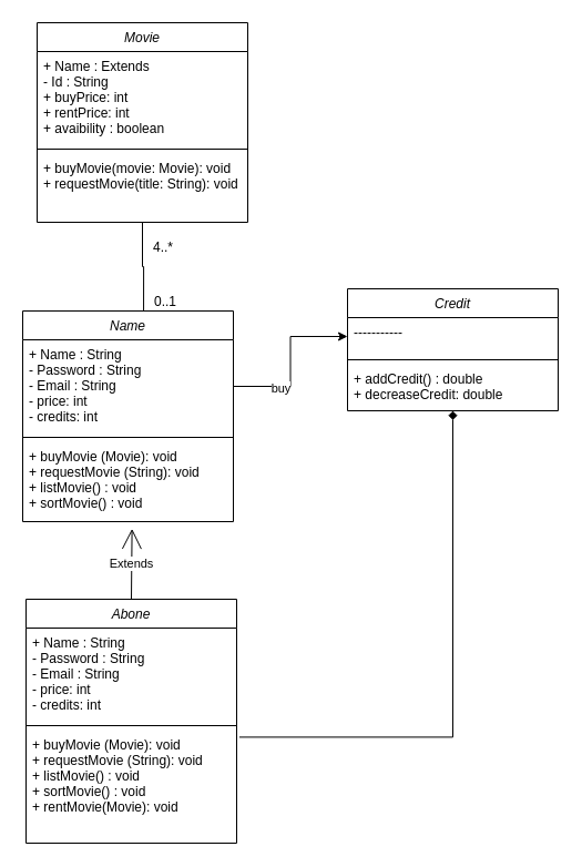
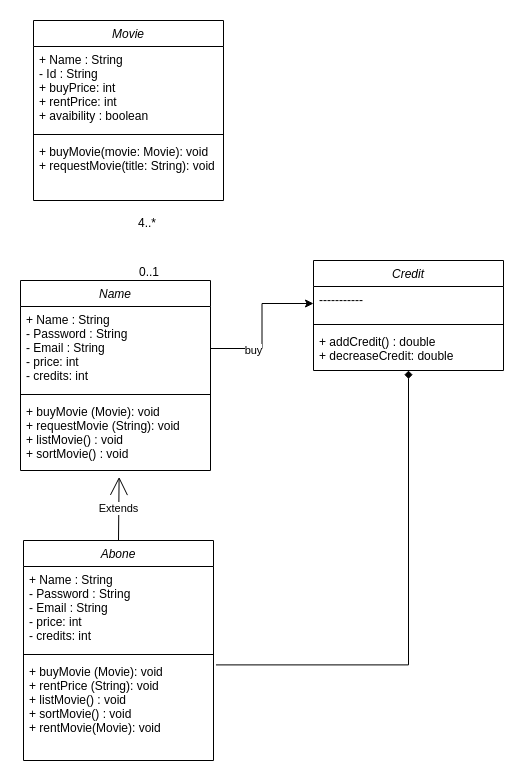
- <mxCell id="12" value="+ Name : Extends&#10;- Id : String&#10;+ buyPrice: int &#10;+ rentPrice: int&#10;+ avaibility : boolean" style="text;align=left;verticalAlign=top;spacingLeft=4;spacingRight=4;overflow=hidden;rotatable=0;points=[[0,0.5],[1,0.5]];portConstraint=eastwest;" vertex="1" parent="11"><mxGeometry y="26" width="190" height="84" as="geometry" /></mxCell>
+ <mxCell id="12" value="+ Name : String&#10;- Id : String&#10;+ buyPrice: int &#10;+ rentPrice: int&#10;+ avaibility : boolean" style="text;align=left;verticalAlign=top;spacingLeft=4;spacingRight=4;overflow=hidden;rotatable=0;points=[[0,0.5],[1,0.5]];portConstraint=eastwest;" vertex="1" parent="11"><mxGeometry y="26" width="190" height="84" as="geometry" /></mxCell>
- <mxCell id="21" value="" style="endArrow=none;html=1;edgeStyle=orthogonalEdgeStyle;rounded=0;exitX=0.5;exitY=1;exitDx=0;exitDy=0;entryX=0.574;entryY=-0.002;entryDx=0;entryDy=0;entryPerimeter=0;" edge="1" parent="1" source="11" target="2"><mxGeometry relative="1" as="geometry"><mxPoint x="53" y="290" as="sourcePoint" /><mxPoint x="213" y="290" as="targetPoint" /></mxGeometry></mxCell>
- <mxCell id="10" value="+ buyMovie (Movie): void&#10;+ requestMovie (String): void&#10;+ listMovie() : void&#10;+ sortMovie() : void&#10;+ rentMovie(Movie): void " style="text;align=left;verticalAlign=top;spacingLeft=4;spacingRight=4;overflow=hidden;rotatable=0;points=[[0,0.5],[1,0.5]];portConstraint=eastwest;" vertex="1" parent="7"><mxGeometry y="118" width="190" height="82" as="geometry" /></mxCell>
+ <mxCell id="10" value="+ buyMovie (Movie): void&#10;+ rentPrice (String): void&#10;+ listMovie() : void&#10;+ sortMovie() : void&#10;+ rentMovie(Movie): void " style="text;align=left;verticalAlign=top;spacingLeft=4;spacingRight=4;overflow=hidden;rotatable=0;points=[[0,0.5],[1,0.5]];portConstraint=eastwest;" vertex="1" parent="7"><mxGeometry y="118" width="190" height="82" as="geometry" /></mxCell>
